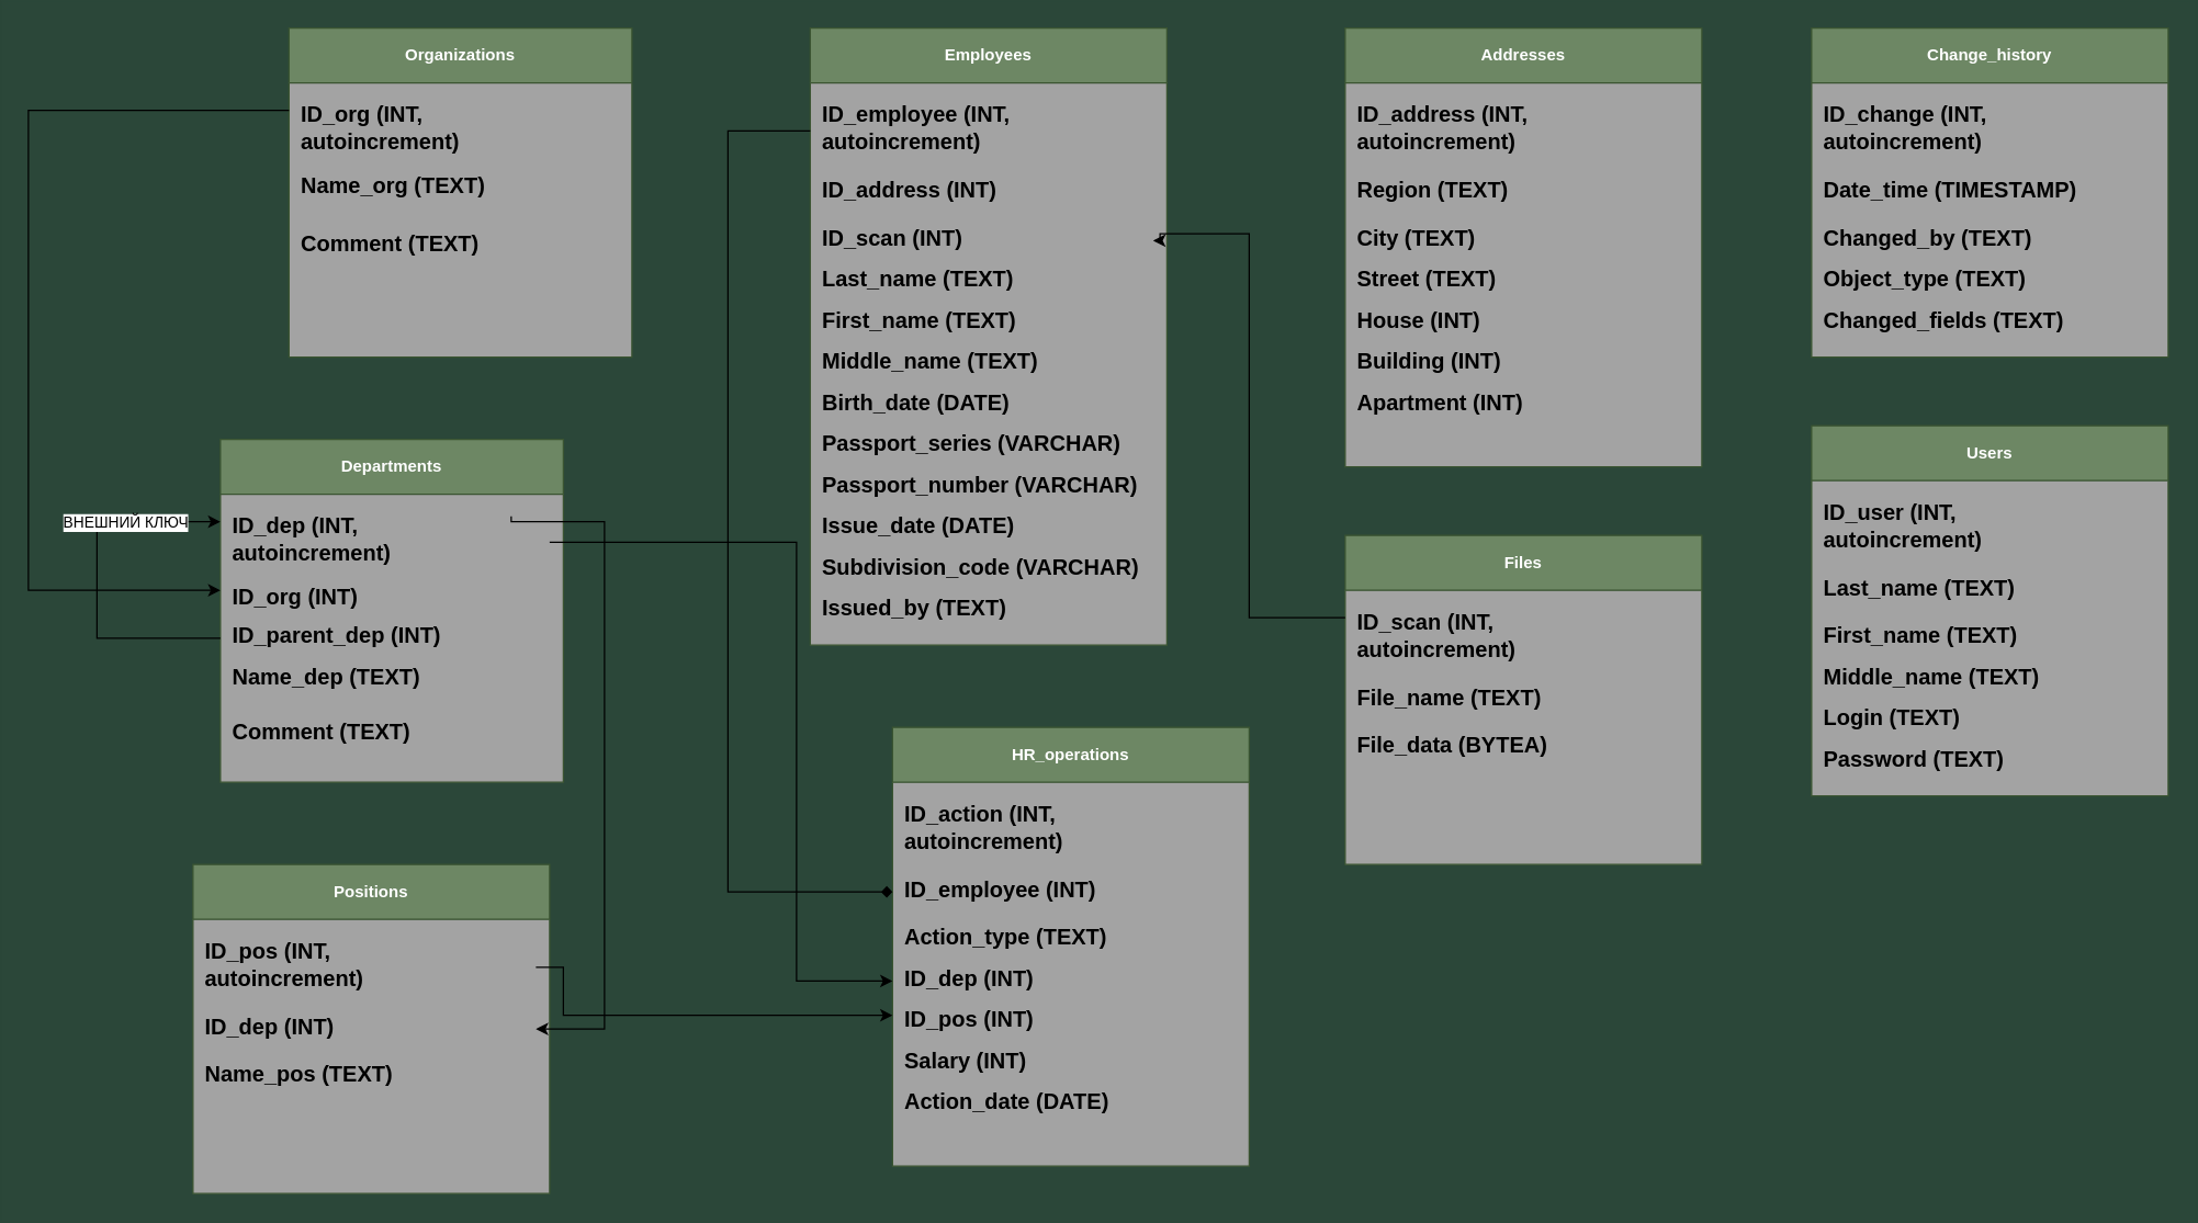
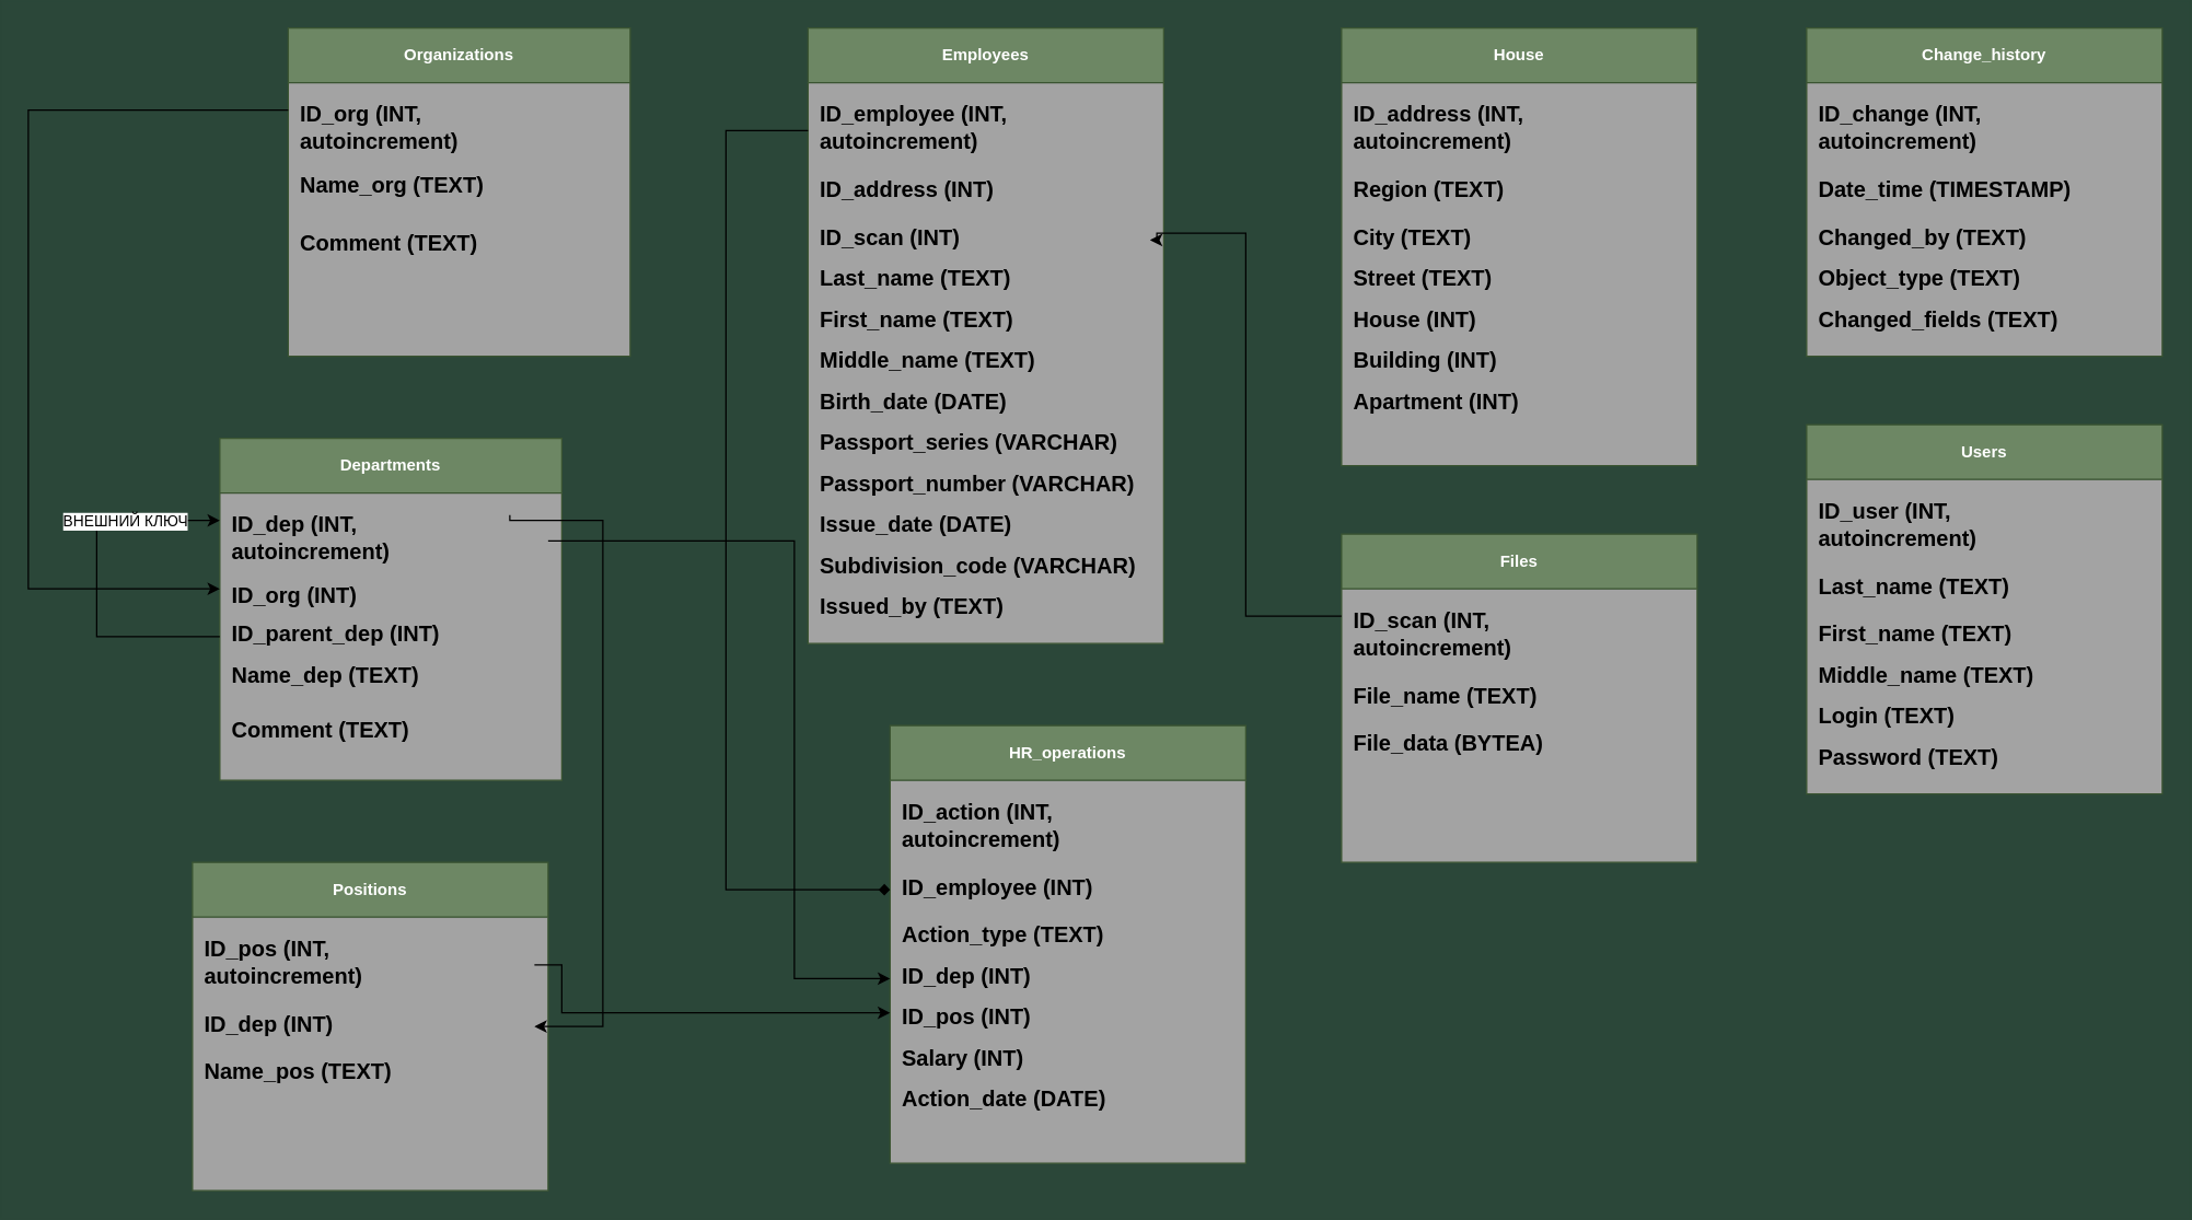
- <mxCell id="31" value="Addresses" style="swimlane;whiteSpace=wrap;html=1;fillColor=#6d8764;fontColor=#ffffff;strokeColor=#3A5431;swimlaneFillColor=#A3A3A3;startSize=40;" vertex="1" parent="1"><mxGeometry x="980" y="20" width="260" height="320" as="geometry" /></mxCell>
+ <mxCell id="31" value="House" style="swimlane;whiteSpace=wrap;html=1;fillColor=#6d8764;fontColor=#ffffff;strokeColor=#3A5431;swimlaneFillColor=#A3A3A3;startSize=40;" vertex="1" parent="1"><mxGeometry x="980" y="20" width="260" height="320" as="geometry" /></mxCell>
